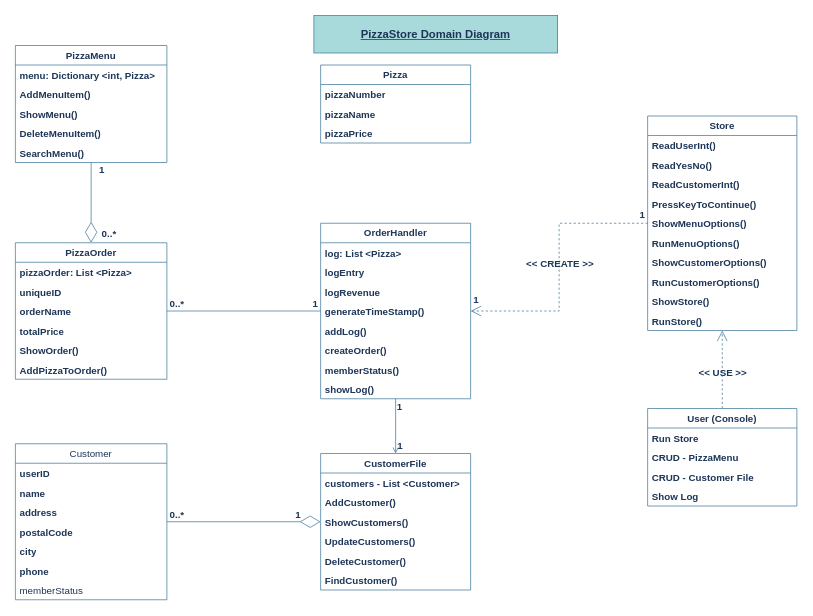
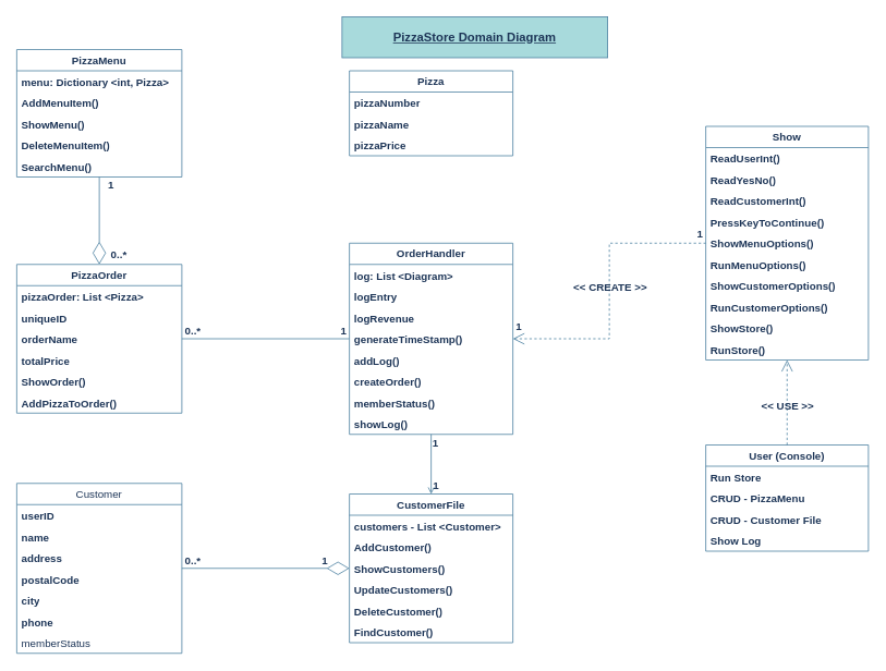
- <mxCell id="27" value="Store" style="swimlane;fontStyle=1;childLayout=stackLayout;horizontal=1;startSize=26;fillColor=none;horizontalStack=0;resizeParent=1;resizeParentMax=0;resizeLast=0;collapsible=1;marginBottom=0;whiteSpace=wrap;html=1;fontSize=13;spacing=2;rounded=0;labelBackgroundColor=none;strokeColor=#457B9D;fontColor=#1D3557;" parent="1" vertex="1"><mxGeometry x="863" y="154" width="199" height="286" as="geometry" /></mxCell>
+ <mxCell id="27" value="Show" style="swimlane;fontStyle=1;childLayout=stackLayout;horizontal=1;startSize=26;fillColor=none;horizontalStack=0;resizeParent=1;resizeParentMax=0;resizeLast=0;collapsible=1;marginBottom=0;whiteSpace=wrap;html=1;fontSize=13;spacing=2;rounded=0;labelBackgroundColor=none;strokeColor=#457B9D;fontColor=#1D3557;" parent="1" vertex="1"><mxGeometry x="863" y="154" width="199" height="286" as="geometry" /></mxCell>
- <mxCell id="12" value="log: List &amp;lt;Pizza&amp;gt;" style="text;strokeColor=none;fillColor=none;align=left;verticalAlign=top;spacingLeft=4;spacingRight=4;overflow=hidden;rotatable=0;points=[[0,0.5],[1,0.5]];portConstraint=eastwest;whiteSpace=wrap;html=1;fontSize=13;spacing=2;rounded=0;labelBackgroundColor=none;fontColor=#1D3557;fontStyle=1" parent="11" vertex="1"><mxGeometry y="26" width="200" height="26" as="geometry" /></mxCell>
+ <mxCell id="12" value="log: List &amp;lt;Diagram&amp;gt;" style="text;strokeColor=none;fillColor=none;align=left;verticalAlign=top;spacingLeft=4;spacingRight=4;overflow=hidden;rotatable=0;points=[[0,0.5],[1,0.5]];portConstraint=eastwest;whiteSpace=wrap;html=1;fontSize=13;spacing=2;rounded=0;labelBackgroundColor=none;fontColor=#1D3557;fontStyle=1" parent="11" vertex="1"><mxGeometry y="26" width="200" height="26" as="geometry" /></mxCell>
